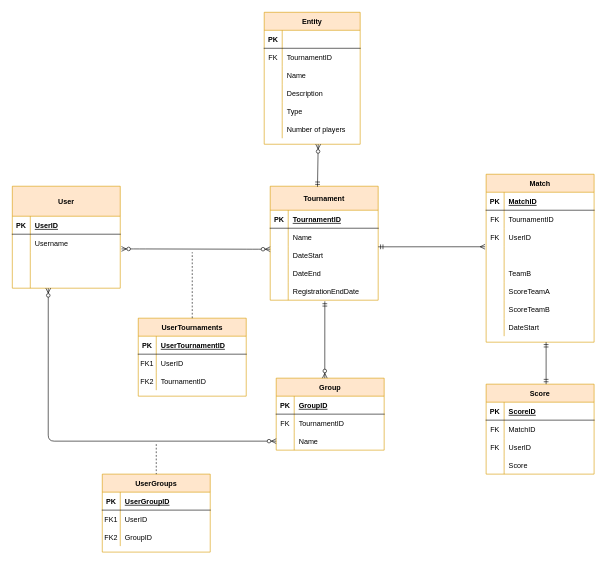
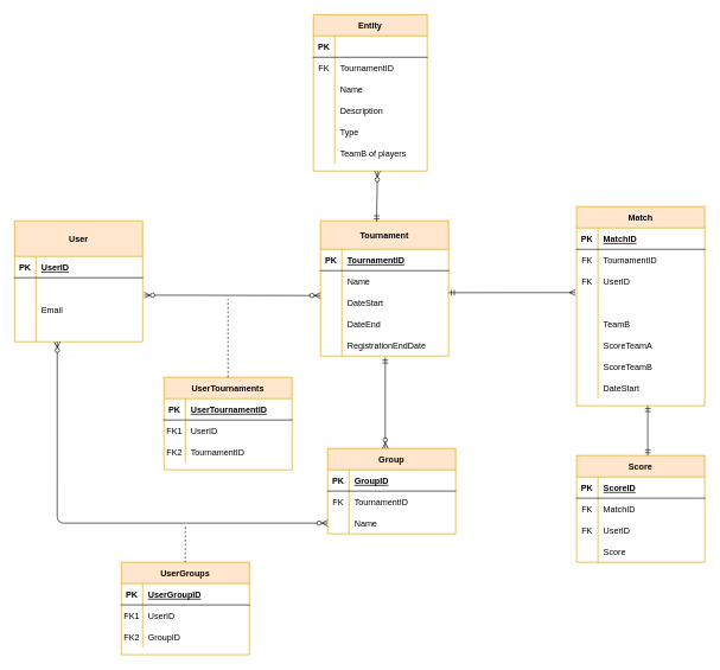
- <mxCell id="35" value="Number of players" style="shape=partialRectangle;connectable=0;fillColor=none;top=0;left=0;bottom=0;right=0;align=left;spacingLeft=6;overflow=hidden;" vertex="1" parent="33"><mxGeometry x="30" width="130" height="30" as="geometry" /></mxCell>
+ <mxCell id="35" value="TeamB of players" style="shape=partialRectangle;connectable=0;fillColor=none;top=0;left=0;bottom=0;right=0;align=left;spacingLeft=6;overflow=hidden;" vertex="1" parent="33"><mxGeometry x="30" width="130" height="30" as="geometry" /></mxCell>
- <mxCell id="43" value="Username" style="shape=partialRectangle;connectable=0;fillColor=none;top=0;left=0;bottom=0;right=0;align=left;spacingLeft=6;overflow=hidden;" parent="41" vertex="1"><mxGeometry x="30" width="150" height="30" as="geometry" /></mxCell>
+ <mxCell id="46" value="Email" style="shape=partialRectangle;connectable=0;fillColor=none;top=0;left=0;bottom=0;right=0;align=left;spacingLeft=6;overflow=hidden;" parent="44" vertex="1"><mxGeometry x="30" width="150" height="30" as="geometry" /></mxCell>
